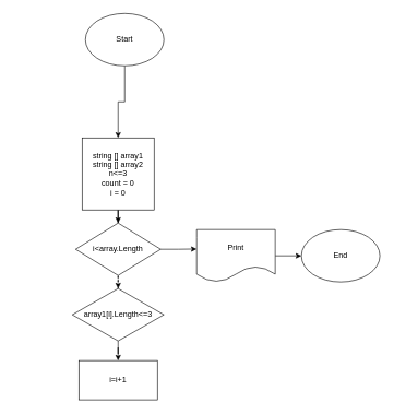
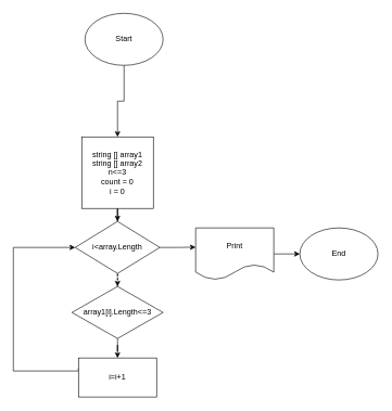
+ <mxCell id="11" style="edgeStyle=orthogonalEdgeStyle;rounded=0;orthogonalLoop=1;jettySize=auto;html=1;exitX=0;exitY=0.25;exitDx=0;exitDy=0;entryX=0;entryY=0.5;entryDx=0;entryDy=0;" edge="1" parent="1" source="12" target="8"><mxGeometry relative="1" as="geometry"><mxPoint x="30" y="370" as="targetPoint" /><mxPoint x="40" y="570" as="sourcePoint" /><Array as="points"><mxPoint x="120" y="570" /><mxPoint x="20" y="570" /><mxPoint x="20" y="380" /></Array></mxGeometry></mxCell>
